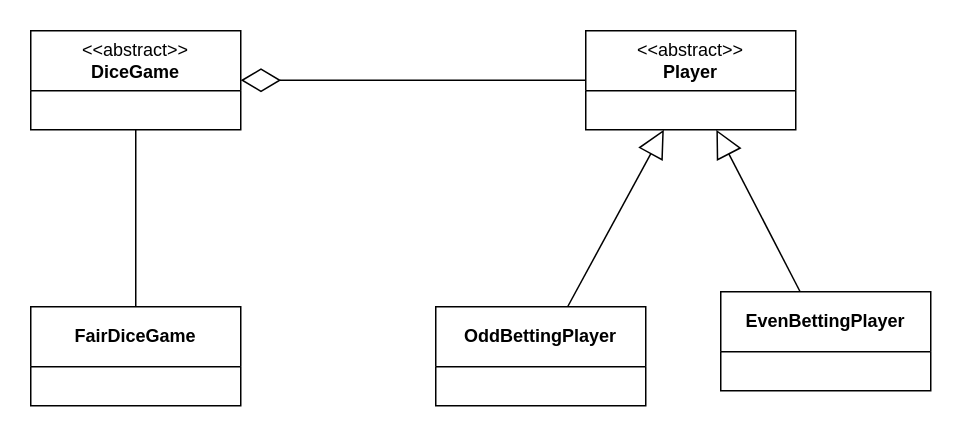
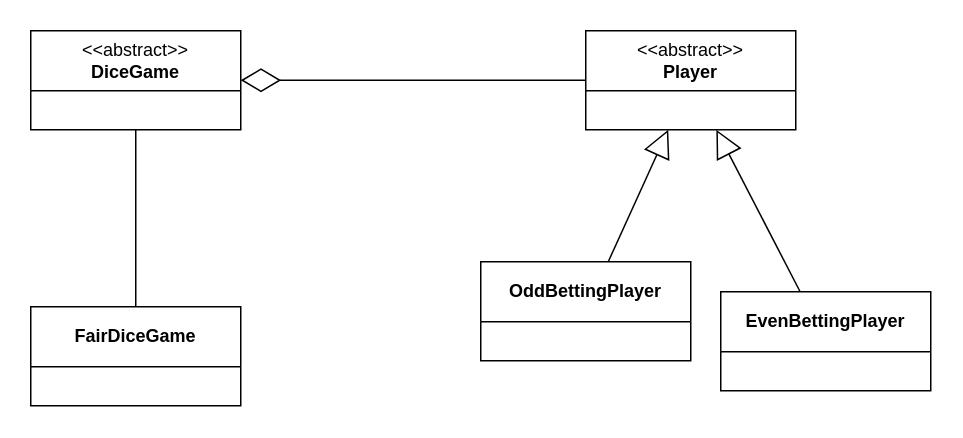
- <mxCell id="5" value="&lt;b&gt;OddBettingPlayer&lt;/b&gt;" style="swimlane;fontStyle=0;childLayout=stackLayout;horizontal=1;startSize=40;fillColor=none;horizontalStack=0;resizeParent=1;resizeParentMax=0;resizeLast=0;collapsible=1;marginBottom=0;whiteSpace=wrap;html=1;" vertex="1" parent="1"><mxGeometry x="290" y="204" width="140" height="66" as="geometry" /></mxCell>
+ <mxCell id="5" value="&lt;b&gt;OddBettingPlayer&lt;/b&gt;" style="swimlane;fontStyle=0;childLayout=stackLayout;horizontal=1;startSize=40;fillColor=none;horizontalStack=0;resizeParent=1;resizeParentMax=0;resizeLast=0;collapsible=1;marginBottom=0;whiteSpace=wrap;html=1;" vertex="1" parent="1"><mxGeometry x="320" y="174" width="140" height="66" as="geometry" /></mxCell>
